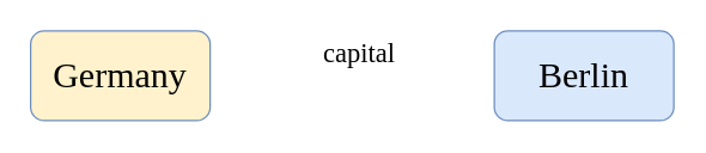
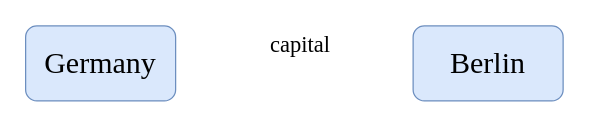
- <mxCell id="2" value="&lt;font style=&quot;font-size: 24px&quot; face=&quot;Verdana&quot;&gt;Germany&lt;/font&gt;" style="rounded=1;whiteSpace=wrap;html=1;fillColor=#fff2cc;strokeColor=#6c8ebf;" vertex="1" parent="1"><mxGeometry x="20" y="20" width="120" height="60" as="geometry" /></mxCell>
+ <mxCell id="2" value="&lt;font style=&quot;font-size: 24px&quot; face=&quot;Verdana&quot;&gt;Germany&lt;/font&gt;" style="rounded=1;whiteSpace=wrap;html=1;fillColor=#dae8fc;strokeColor=#6c8ebf;" vertex="1" parent="1"><mxGeometry x="20" y="20" width="120" height="60" as="geometry" /></mxCell>
